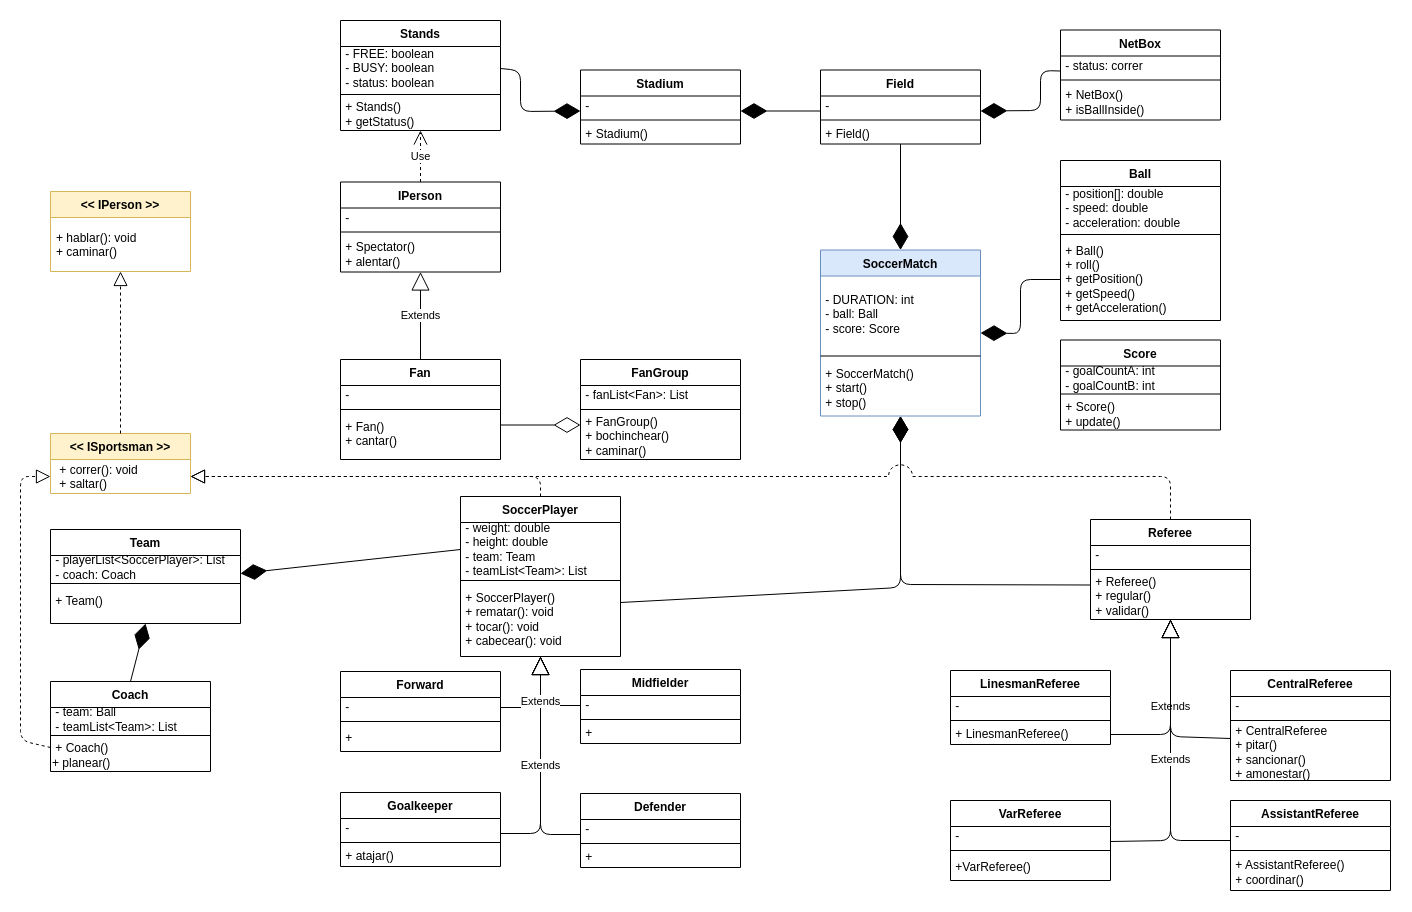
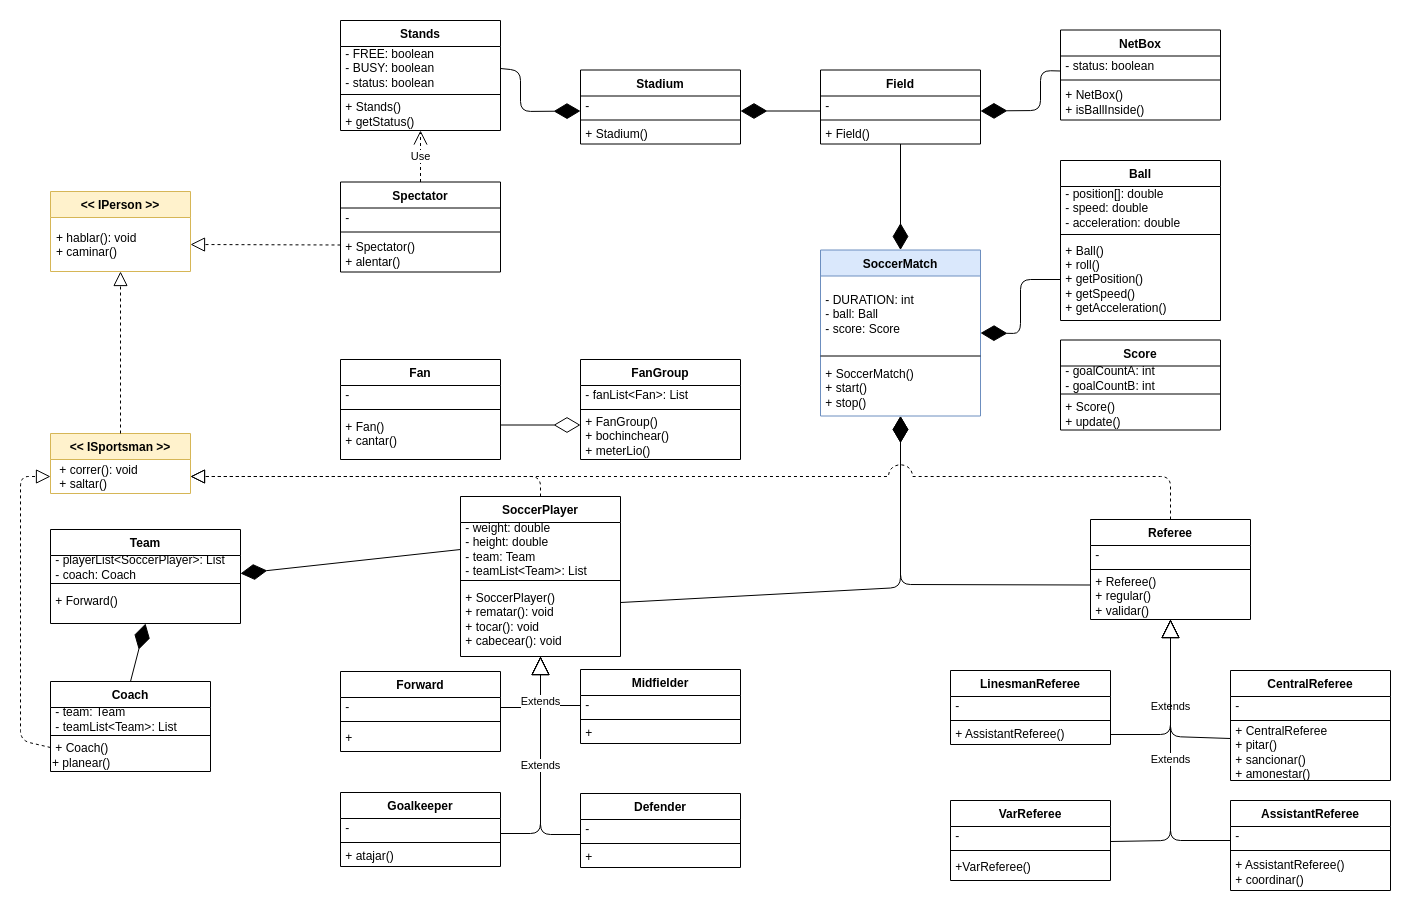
- <mxCell id="91" value="&amp;nbsp;- status: correr" style="text;html=1;strokeColor=none;fillColor=none;align=left;verticalAlign=middle;whiteSpace=wrap;rounded=0;" vertex="1" parent="90"><mxGeometry y="26" width="160" height="20" as="geometry" /></mxCell>
+ <mxCell id="91" value="&amp;nbsp;- status: boolean" style="text;html=1;strokeColor=none;fillColor=none;align=left;verticalAlign=middle;whiteSpace=wrap;rounded=0;" vertex="1" parent="90"><mxGeometry y="26" width="160" height="20" as="geometry" /></mxCell>
- <mxCell id="42" value="IPerson" style="swimlane;fontStyle=1;align=center;verticalAlign=top;childLayout=stackLayout;horizontal=1;startSize=26;horizontalStack=0;resizeParent=1;resizeParentMax=0;resizeLast=0;collapsible=1;marginBottom=0;" parent="1" vertex="1"><mxGeometry x="340" y="181.5" width="160" height="90" as="geometry" /></mxCell>
+ <mxCell id="42" value="Spectator" style="swimlane;fontStyle=1;align=center;verticalAlign=top;childLayout=stackLayout;horizontal=1;startSize=26;horizontalStack=0;resizeParent=1;resizeParentMax=0;resizeLast=0;collapsible=1;marginBottom=0;" parent="1" vertex="1"><mxGeometry x="340" y="181.5" width="160" height="90" as="geometry" /></mxCell>
+ <mxCell id="109" value="" style="endArrow=block;dashed=1;endFill=0;endSize=12;html=1;exitX=0;exitY=0.25;exitDx=0;exitDy=0;entryX=1;entryY=0.5;entryDx=0;entryDy=0;" edge="1" parent="1" source="45" target="105"><mxGeometry width="160" relative="1" as="geometry"><mxPoint x="310" y="430" as="sourcePoint" /><mxPoint x="201.69" y="310.448" as="targetPoint" /></mxGeometry></mxCell>
- <mxCell id="112" value="Extends" style="endArrow=block;endSize=16;endFill=0;html=1;entryX=0.5;entryY=1;entryDx=0;entryDy=0;exitX=0.5;exitY=0;exitDx=0;exitDy=0;" edge="1" parent="1" source="58" target="45"><mxGeometry width="160" relative="1" as="geometry"><mxPoint x="250" y="493" as="sourcePoint" /><mxPoint x="410" y="493" as="targetPoint" /></mxGeometry></mxCell>
- <mxCell id="117" value="&lt;div&gt;&amp;nbsp;+ FanGroup()&lt;br&gt;&lt;/div&gt;&lt;div&gt;&amp;nbsp;+ bochinchear()&lt;/div&gt;&lt;div&gt;&amp;nbsp;+ caminar()&lt;br&gt;&lt;/div&gt;" style="text;html=1;strokeColor=none;fillColor=none;align=left;verticalAlign=middle;whiteSpace=wrap;rounded=0;" vertex="1" parent="114"><mxGeometry y="54" width="160" height="46" as="geometry" /></mxCell>
+ <mxCell id="117" value="&lt;div&gt;&amp;nbsp;+ FanGroup()&lt;br&gt;&lt;/div&gt;&lt;div&gt;&amp;nbsp;+ bochinchear()&lt;/div&gt;&lt;div&gt;&amp;nbsp;+ meterLio()&lt;br&gt;&lt;/div&gt;" style="text;html=1;strokeColor=none;fillColor=none;align=left;verticalAlign=middle;whiteSpace=wrap;rounded=0;" vertex="1" parent="114"><mxGeometry y="54" width="160" height="46" as="geometry" /></mxCell>
- <mxCell id="85" value="&amp;nbsp;+ Team()" style="text;html=1;strokeColor=none;fillColor=none;align=left;verticalAlign=top;whiteSpace=wrap;rounded=0;" vertex="1" parent="82"><mxGeometry y="58" width="190" height="36" as="geometry" /></mxCell>
+ <mxCell id="85" value="&amp;nbsp;+ Forward()" style="text;html=1;strokeColor=none;fillColor=none;align=left;verticalAlign=top;whiteSpace=wrap;rounded=0;" vertex="1" parent="82"><mxGeometry y="58" width="190" height="36" as="geometry" /></mxCell>
- <mxCell id="87" value="&lt;div&gt;&amp;nbsp;- team: Ball&lt;/div&gt;&lt;div&gt;&amp;nbsp;- teamList&amp;lt;Team&amp;gt;: List&lt;br&gt;&lt;/div&gt;" style="text;html=1;strokeColor=none;fillColor=none;align=left;verticalAlign=middle;whiteSpace=wrap;rounded=0;" vertex="1" parent="86"><mxGeometry y="26" width="160" height="24" as="geometry" /></mxCell>
+ <mxCell id="87" value="&lt;div&gt;&amp;nbsp;- team: Team&lt;/div&gt;&lt;div&gt;&amp;nbsp;- teamList&amp;lt;Team&amp;gt;: List&lt;br&gt;&lt;/div&gt;" style="text;html=1;strokeColor=none;fillColor=none;align=left;verticalAlign=middle;whiteSpace=wrap;rounded=0;" vertex="1" parent="86"><mxGeometry y="26" width="160" height="24" as="geometry" /></mxCell>
- <mxCell id="29" value="&amp;nbsp;+ LinesmanReferee()" style="text;html=1;strokeColor=none;fillColor=none;align=left;verticalAlign=middle;whiteSpace=wrap;rounded=0;" parent="26" vertex="1"><mxGeometry y="54" width="160" height="20" as="geometry" /></mxCell>
+ <mxCell id="29" value="&amp;nbsp;+ AssistantReferee()" style="text;html=1;strokeColor=none;fillColor=none;align=left;verticalAlign=middle;whiteSpace=wrap;rounded=0;" parent="26" vertex="1"><mxGeometry y="54" width="160" height="20" as="geometry" /></mxCell>
